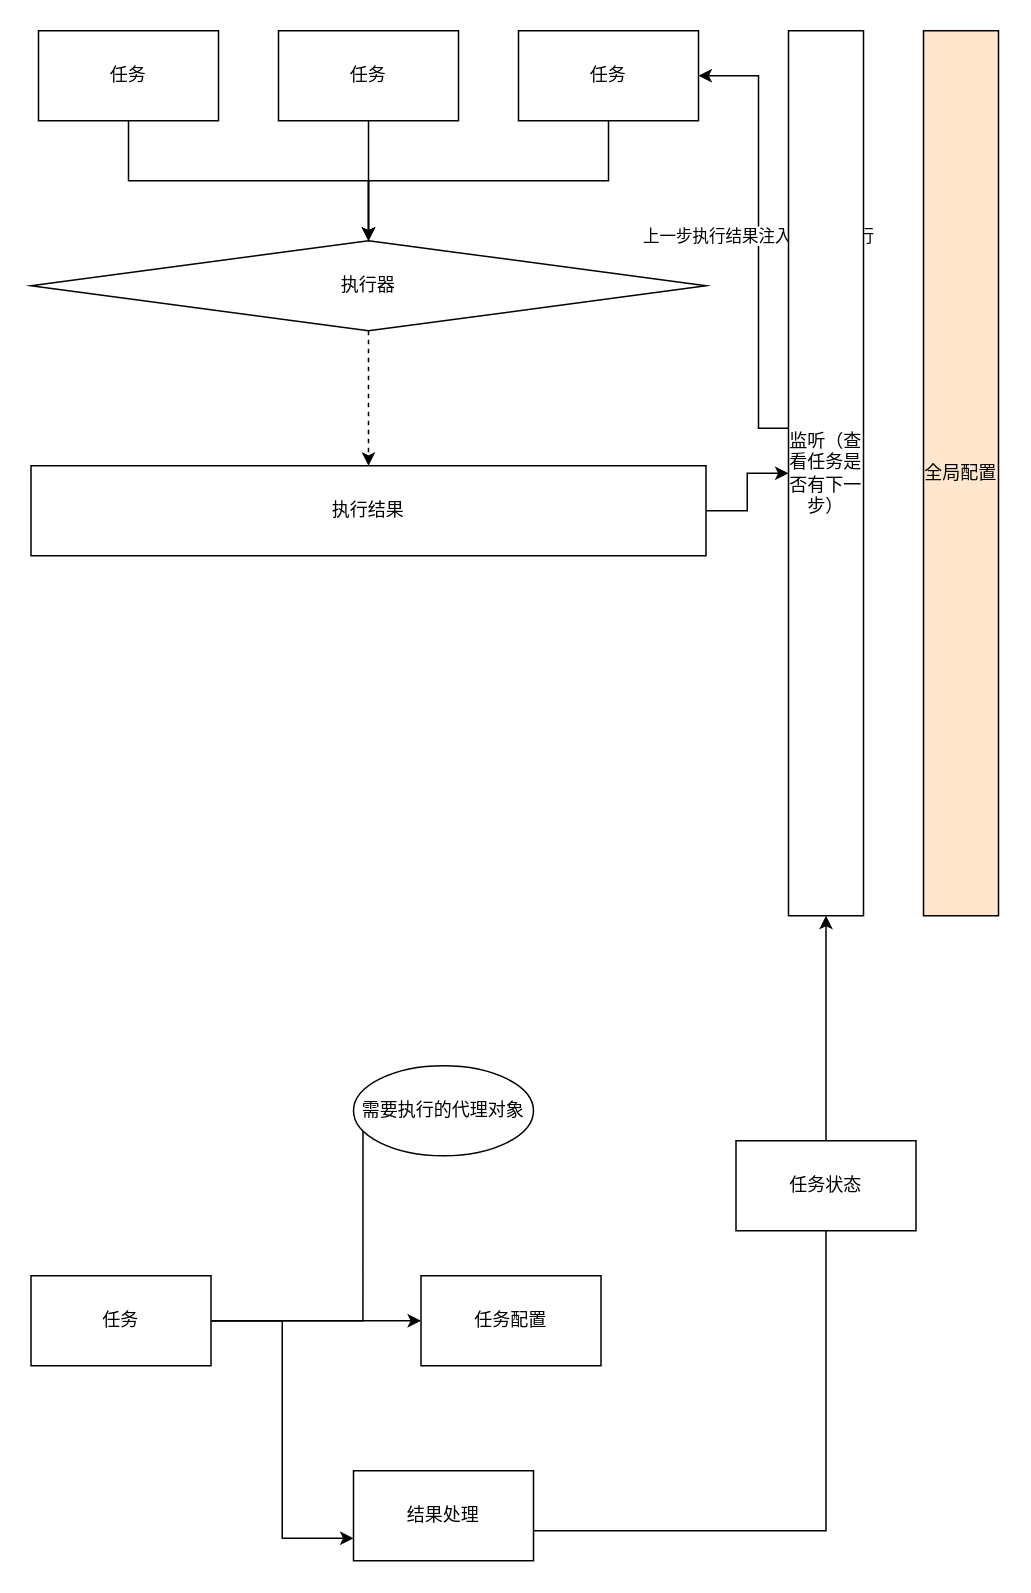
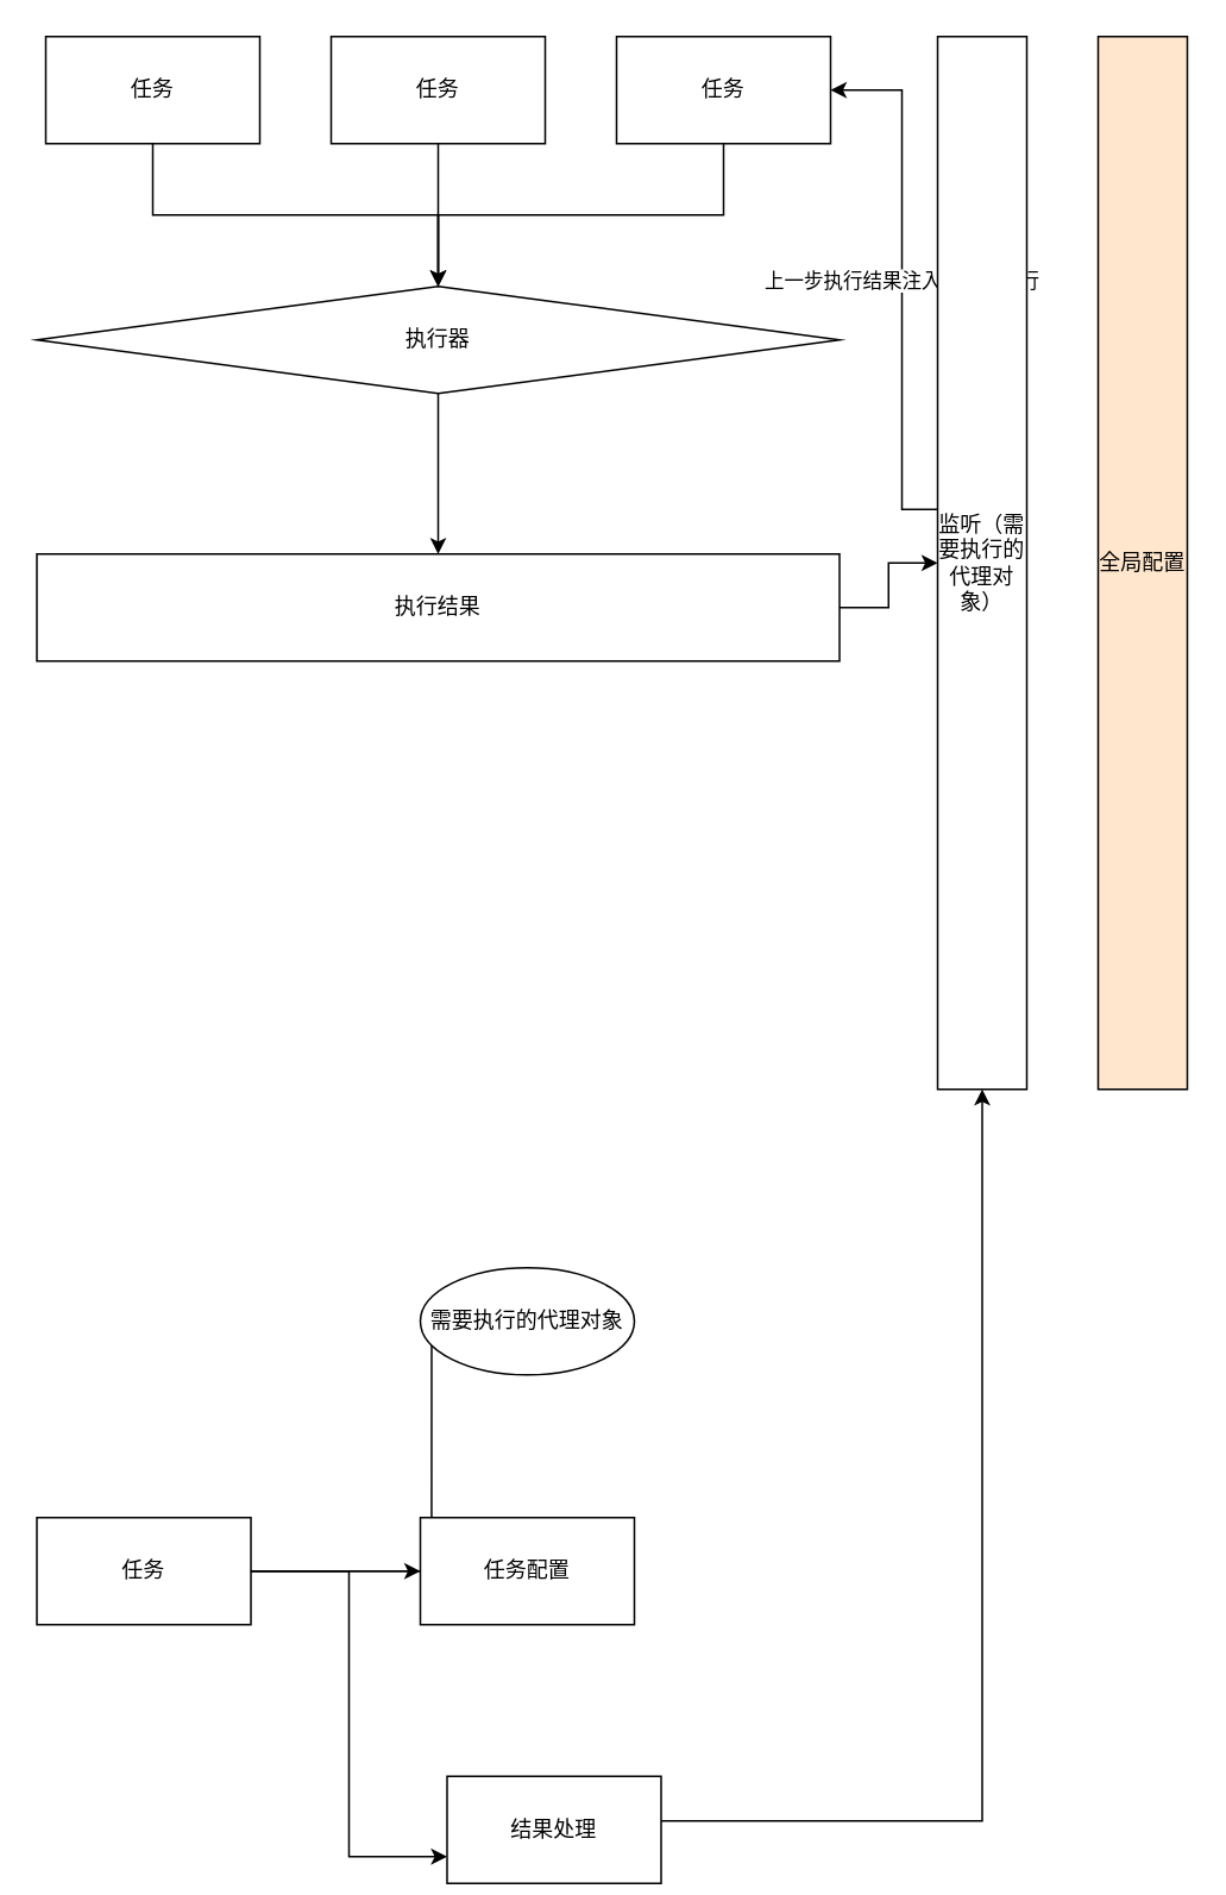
- <mxCell id="22" style="edgeStyle=orthogonalEdgeStyle;rounded=0;orthogonalLoop=1;jettySize=auto;html=1;dashed=1;" edge="1" parent="1" source="23" target="11"><mxGeometry relative="1" as="geometry" /></mxCell>
+ <mxCell id="22" style="edgeStyle=orthogonalEdgeStyle;rounded=0;orthogonalLoop=1;jettySize=auto;html=1;" edge="1" parent="1" source="23" target="11"><mxGeometry relative="1" as="geometry" /></mxCell>
- <mxCell id="9" value="监听（查看任务是否有下一步）" style="rounded=0;whiteSpace=wrap;html=1;" parent="1" vertex="1"><mxGeometry x="525" y="20" width="50" height="590" as="geometry" /></mxCell>
+ <mxCell id="9" value="监听（需要执行的代理对象）" style="rounded=0;whiteSpace=wrap;html=1;" parent="1" vertex="1"><mxGeometry x="525" y="20" width="50" height="590" as="geometry" /></mxCell>
- <mxCell id="21" value="任务状态" style="rounded=0;whiteSpace=wrap;html=1;" parent="1" vertex="1"><mxGeometry x="490" y="760" width="120" height="60" as="geometry" /></mxCell>
- <mxCell id="18" value="任务配置" style="whiteSpace=wrap;html=1;rounded=0;" parent="1" vertex="1"><mxGeometry x="280" y="850" width="120" height="60" as="geometry" /></mxCell>
+ <mxCell id="18" value="任务配置" style="whiteSpace=wrap;html=1;rounded=0;" parent="1" vertex="1"><mxGeometry x="235" y="850" width="120" height="60" as="geometry" /></mxCell>
- <mxCell id="20" value="结果处理" style="whiteSpace=wrap;html=1;rounded=0;" parent="1" vertex="1"><mxGeometry x="235" y="980" width="120" height="60" as="geometry" /></mxCell>
+ <mxCell id="20" value="结果处理" style="whiteSpace=wrap;html=1;rounded=0;" parent="1" vertex="1"><mxGeometry x="250" y="995" width="120" height="60" as="geometry" /></mxCell>
